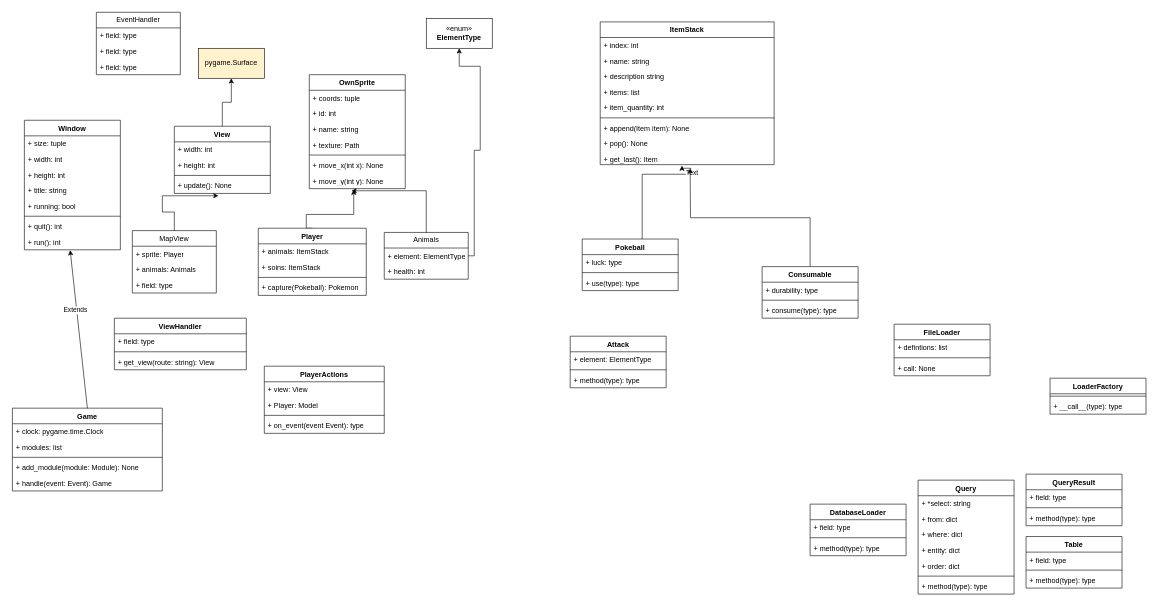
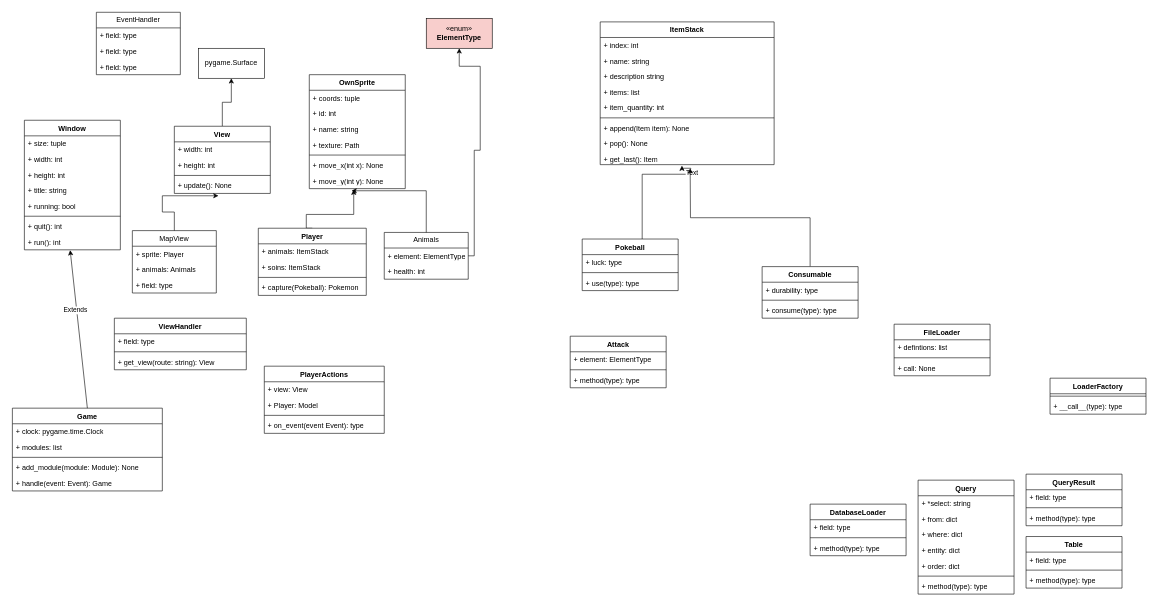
- <mxCell id="29" value="«enum»&lt;br&gt;&lt;b&gt;ElementType&lt;/b&gt;" style="html=1;whiteSpace=wrap;" parent="1" vertex="1"><mxGeometry x="710" y="30" width="110" height="50" as="geometry" /></mxCell>
+ <mxCell id="29" value="«enum»&lt;br&gt;&lt;b&gt;ElementType&lt;/b&gt;" style="html=1;whiteSpace=wrap;fillColor=#f8cecc;" parent="1" vertex="1"><mxGeometry x="710" y="30" width="110" height="50" as="geometry" /></mxCell>
- <mxCell id="87" value="pygame.Surface" style="html=1;whiteSpace=wrap;fillColor=#fff2cc;" vertex="1" parent="1"><mxGeometry x="330" y="80" width="110" height="50" as="geometry" /></mxCell>
+ <mxCell id="87" value="pygame.Surface" style="html=1;whiteSpace=wrap;" vertex="1" parent="1"><mxGeometry x="330" y="80" width="110" height="50" as="geometry" /></mxCell>
